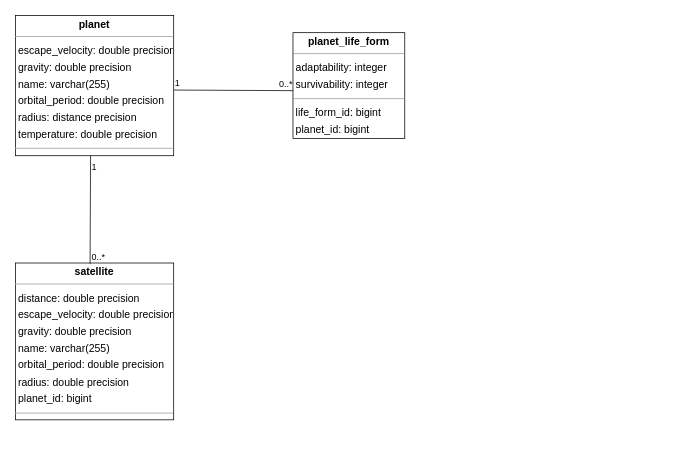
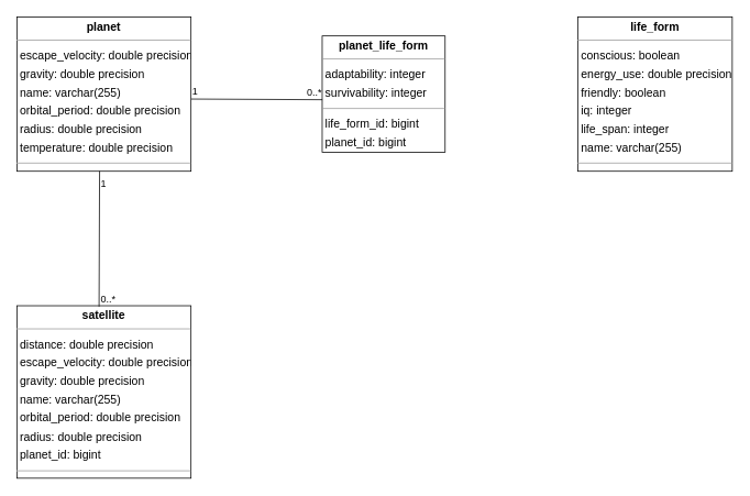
- <mxCell id="3" value="&lt;p style=&quot;margin:0px;margin-top:4px;text-align:center;&quot;&gt;&lt;b&gt;planet&lt;/b&gt;&lt;/p&gt;&lt;hr size=&quot;1&quot;/&gt;&lt;p style=&quot;margin:0 0 0 4px;line-height:1.6;&quot;&gt; escape_velocity: double precision&lt;br/&gt; gravity: double precision&lt;br/&gt; name: varchar(255)&lt;br/&gt; orbital_period: double precision&lt;br/&gt; radius: distance precision&lt;br/&gt; temperature: double precision&lt;/p&gt;&lt;hr size=&quot;1&quot;/&gt;&lt;p style=&quot;margin:0 0 0 4px;line-height:1.6;&quot;&gt; id: bigint&lt;/p&gt;" style="verticalAlign=top;align=left;overflow=fill;fontSize=14;fontFamily=Helvetica;html=1;rounded=0;shadow=0;comic=0;labelBackgroundColor=none;strokeWidth=1;" parent="1" vertex="1"><mxGeometry x="20" y="20" width="211" height="187" as="geometry" /></mxCell>
+ <mxCell id="3" value="&lt;p style=&quot;margin:0px;margin-top:4px;text-align:center;&quot;&gt;&lt;b&gt;planet&lt;/b&gt;&lt;/p&gt;&lt;hr size=&quot;1&quot;/&gt;&lt;p style=&quot;margin:0 0 0 4px;line-height:1.6;&quot;&gt; escape_velocity: double precision&lt;br/&gt; gravity: double precision&lt;br/&gt; name: varchar(255)&lt;br/&gt; orbital_period: double precision&lt;br/&gt; radius: double precision&lt;br/&gt; temperature: double precision&lt;/p&gt;&lt;hr size=&quot;1&quot;/&gt;&lt;p style=&quot;margin:0 0 0 4px;line-height:1.6;&quot;&gt; id: bigint&lt;/p&gt;" style="verticalAlign=top;align=left;overflow=fill;fontSize=14;fontFamily=Helvetica;html=1;rounded=0;shadow=0;comic=0;labelBackgroundColor=none;strokeWidth=1;" parent="1" vertex="1"><mxGeometry x="20" y="20" width="211" height="187" as="geometry" /></mxCell>
+ <mxCell id="2" value="&lt;p style=&quot;margin:0px;margin-top:4px;text-align:center;&quot;&gt;&lt;b&gt;life_form&lt;/b&gt;&lt;/p&gt;&lt;hr size=&quot;1&quot;/&gt;&lt;p style=&quot;margin:0 0 0 4px;line-height:1.6;&quot;&gt; conscious: boolean&lt;br/&gt; energy_use: double precision&lt;br/&gt; friendly: boolean&lt;br/&gt; iq: integer&lt;br/&gt; life_span: integer&lt;br/&gt; name: varchar(255)&lt;/p&gt;&lt;hr size=&quot;1&quot;/&gt;&lt;p style=&quot;margin:0 0 0 4px;line-height:1.6;&quot;&gt; id: bigint&lt;/p&gt;" style="verticalAlign=top;align=left;overflow=fill;fontSize=14;fontFamily=Helvetica;html=1;rounded=0;shadow=0;comic=0;labelBackgroundColor=none;strokeWidth=1;" parent="1" vertex="1"><mxGeometry x="700" y="20" width="187" height="187" as="geometry" /></mxCell>
- <mxCell id="5" value="&lt;p style=&quot;margin:0px;margin-top:4px;text-align:center;&quot;&gt;&lt;b&gt;satellite&lt;/b&gt;&lt;/p&gt;&lt;hr size=&quot;1&quot;/&gt;&lt;p style=&quot;margin:0 0 0 4px;line-height:1.6;&quot;&gt; distance: double precision&lt;br/&gt; escape_velocity: double precision&lt;br/&gt; gravity: double precision&lt;br/&gt; name: varchar(255)&lt;br/&gt; orbital_period: double precision&lt;br/&gt; radius: double precision&lt;br/&gt; planet_id: bigint&lt;/p&gt;&lt;hr size=&quot;1&quot;/&gt;&lt;p style=&quot;margin:0 0 0 4px;line-height:1.6;&quot;&gt; id: bigint&lt;/p&gt;" style="verticalAlign=top;align=left;overflow=fill;fontSize=14;fontFamily=Helvetica;html=1;rounded=0;shadow=0;comic=0;labelBackgroundColor=none;strokeWidth=1;" parent="1" vertex="1"><mxGeometry x="20" y="350" width="211" height="209" as="geometry" /></mxCell>
+ <mxCell id="5" value="&lt;p style=&quot;margin:0px;margin-top:4px;text-align:center;&quot;&gt;&lt;b&gt;satellite&lt;/b&gt;&lt;/p&gt;&lt;hr size=&quot;1&quot;/&gt;&lt;p style=&quot;margin:0 0 0 4px;line-height:1.6;&quot;&gt; distance: double precision&lt;br/&gt; escape_velocity: double precision&lt;br/&gt; gravity: double precision&lt;br/&gt; name: varchar(255)&lt;br/&gt; orbital_period: double precision&lt;br/&gt; radius: double precision&lt;br/&gt; planet_id: bigint&lt;/p&gt;&lt;hr size=&quot;1&quot;/&gt;&lt;p style=&quot;margin:0 0 0 4px;line-height:1.6;&quot;&gt; id: bigint&lt;/p&gt;" style="verticalAlign=top;align=left;overflow=fill;fontSize=14;fontFamily=Helvetica;html=1;rounded=0;shadow=0;comic=0;labelBackgroundColor=none;strokeWidth=1;" parent="1" vertex="1"><mxGeometry x="20" y="370" width="211" height="209" as="geometry" /></mxCell>
